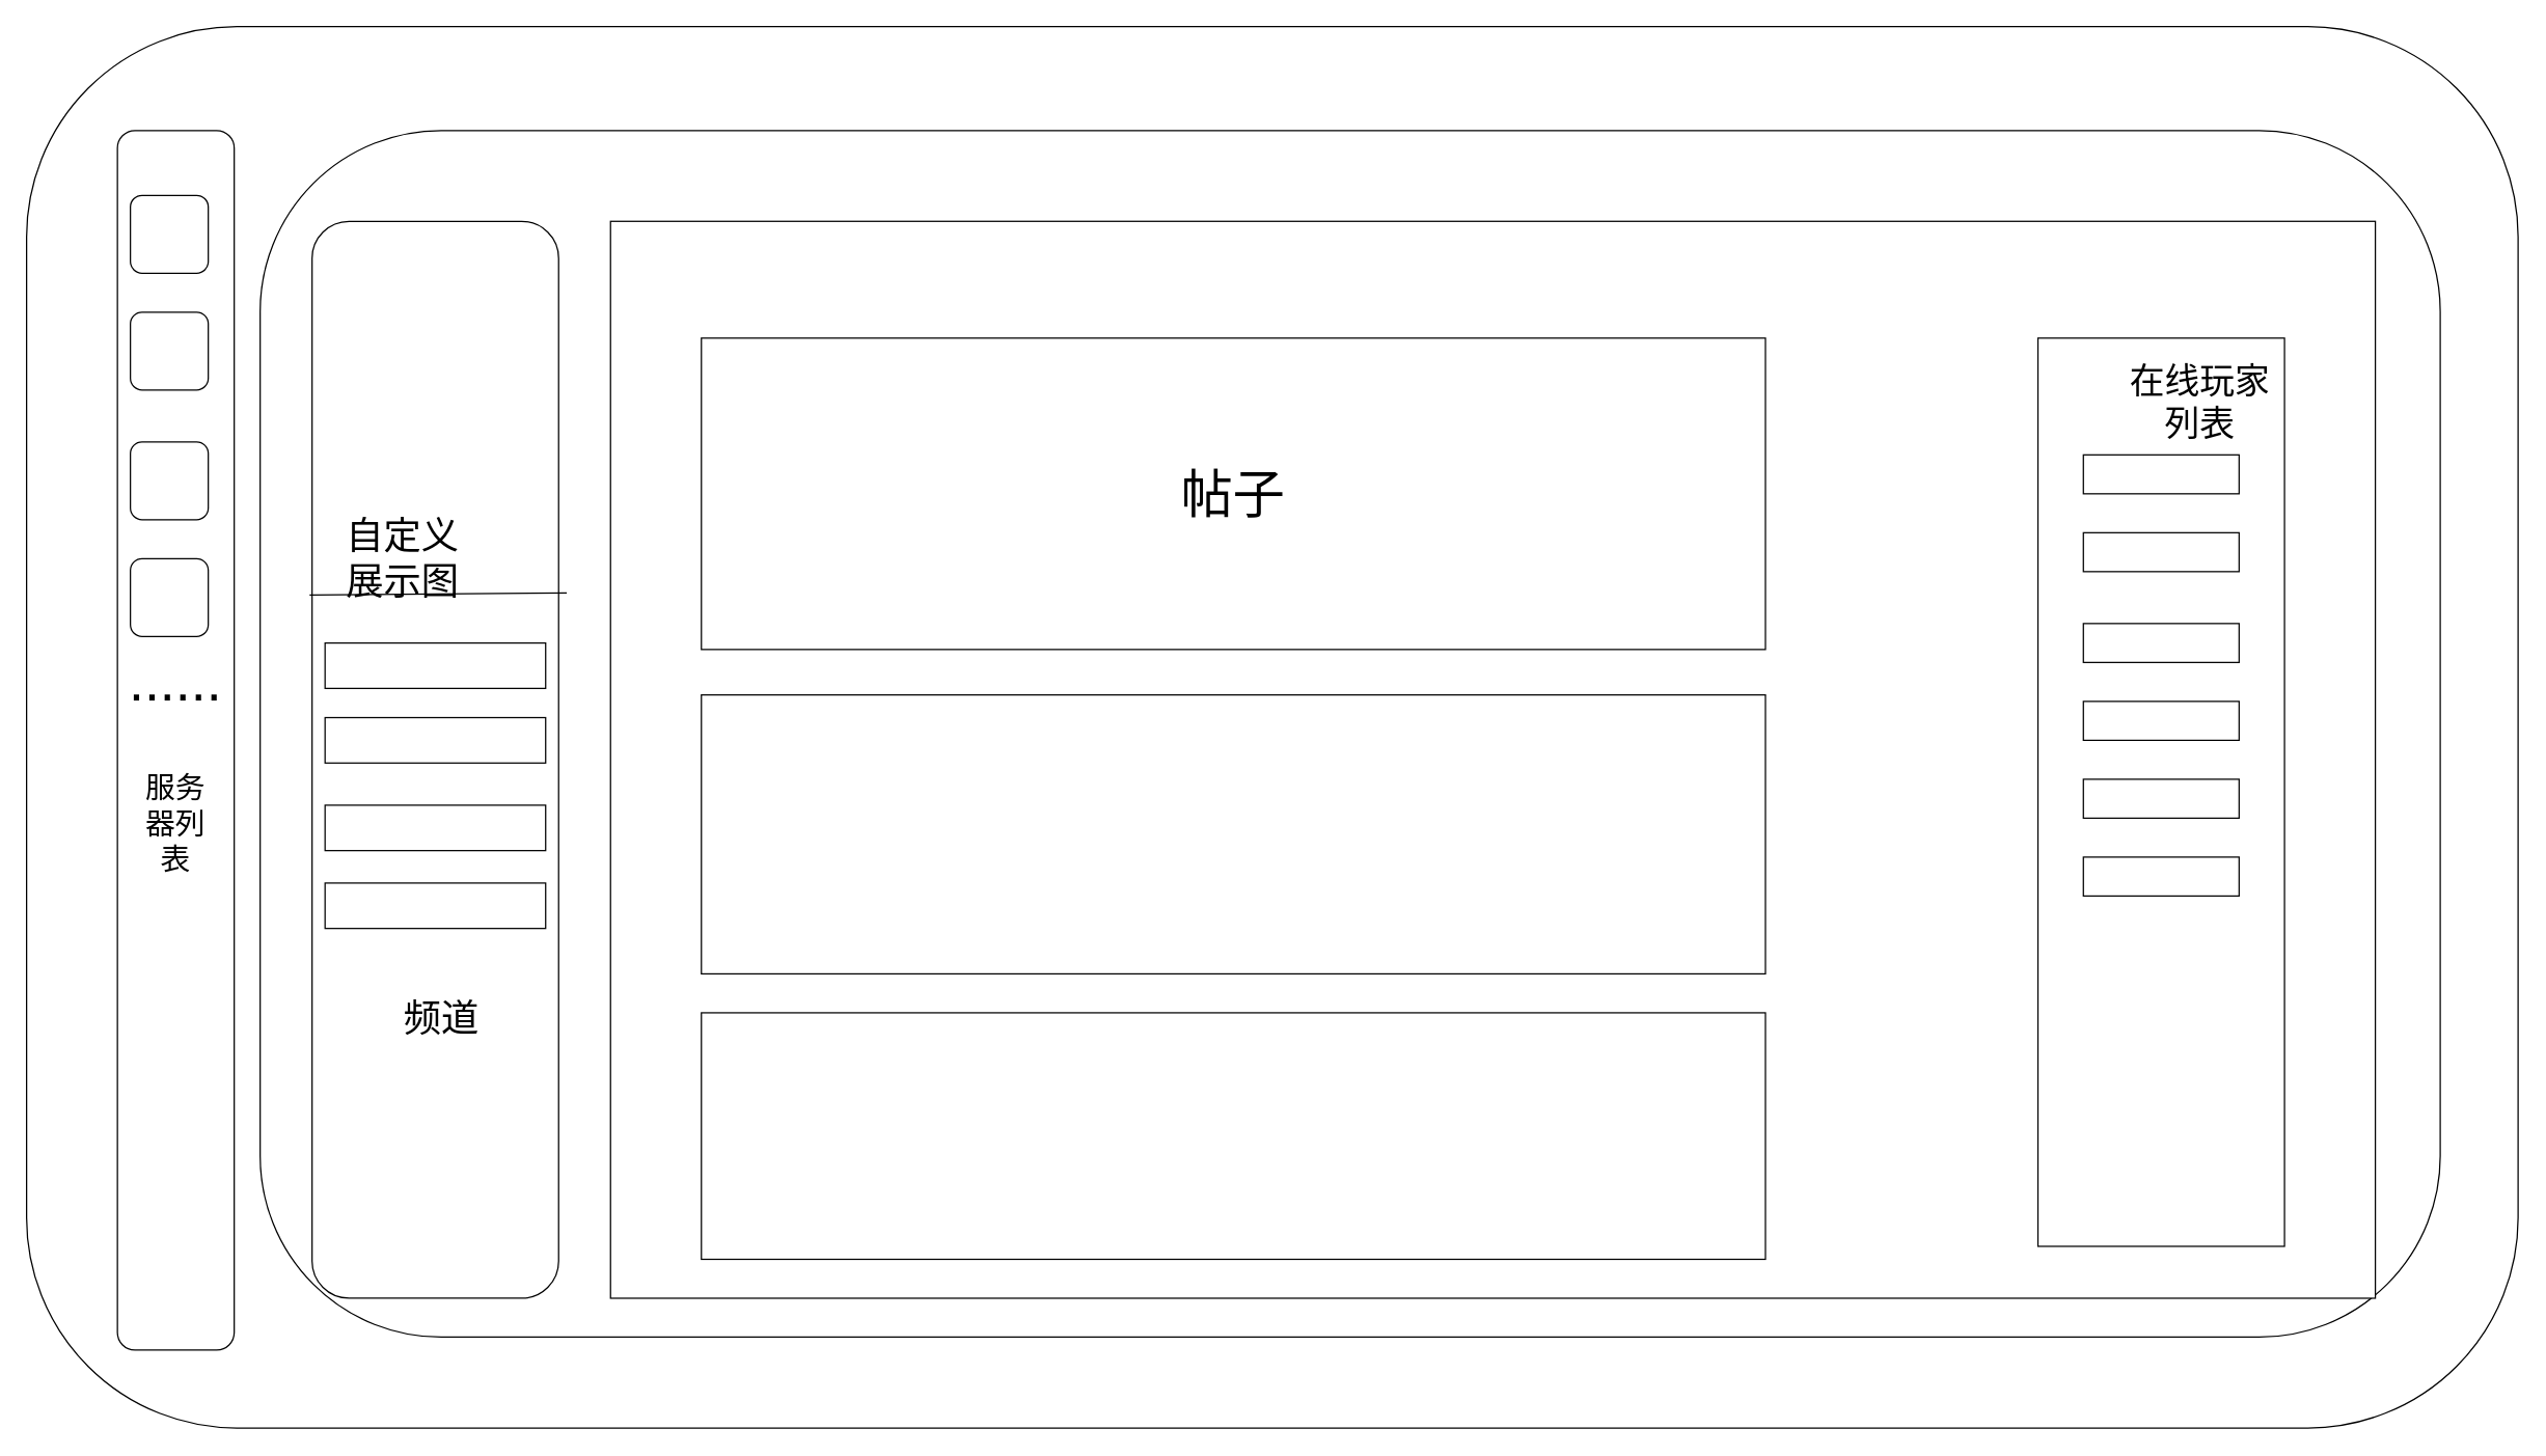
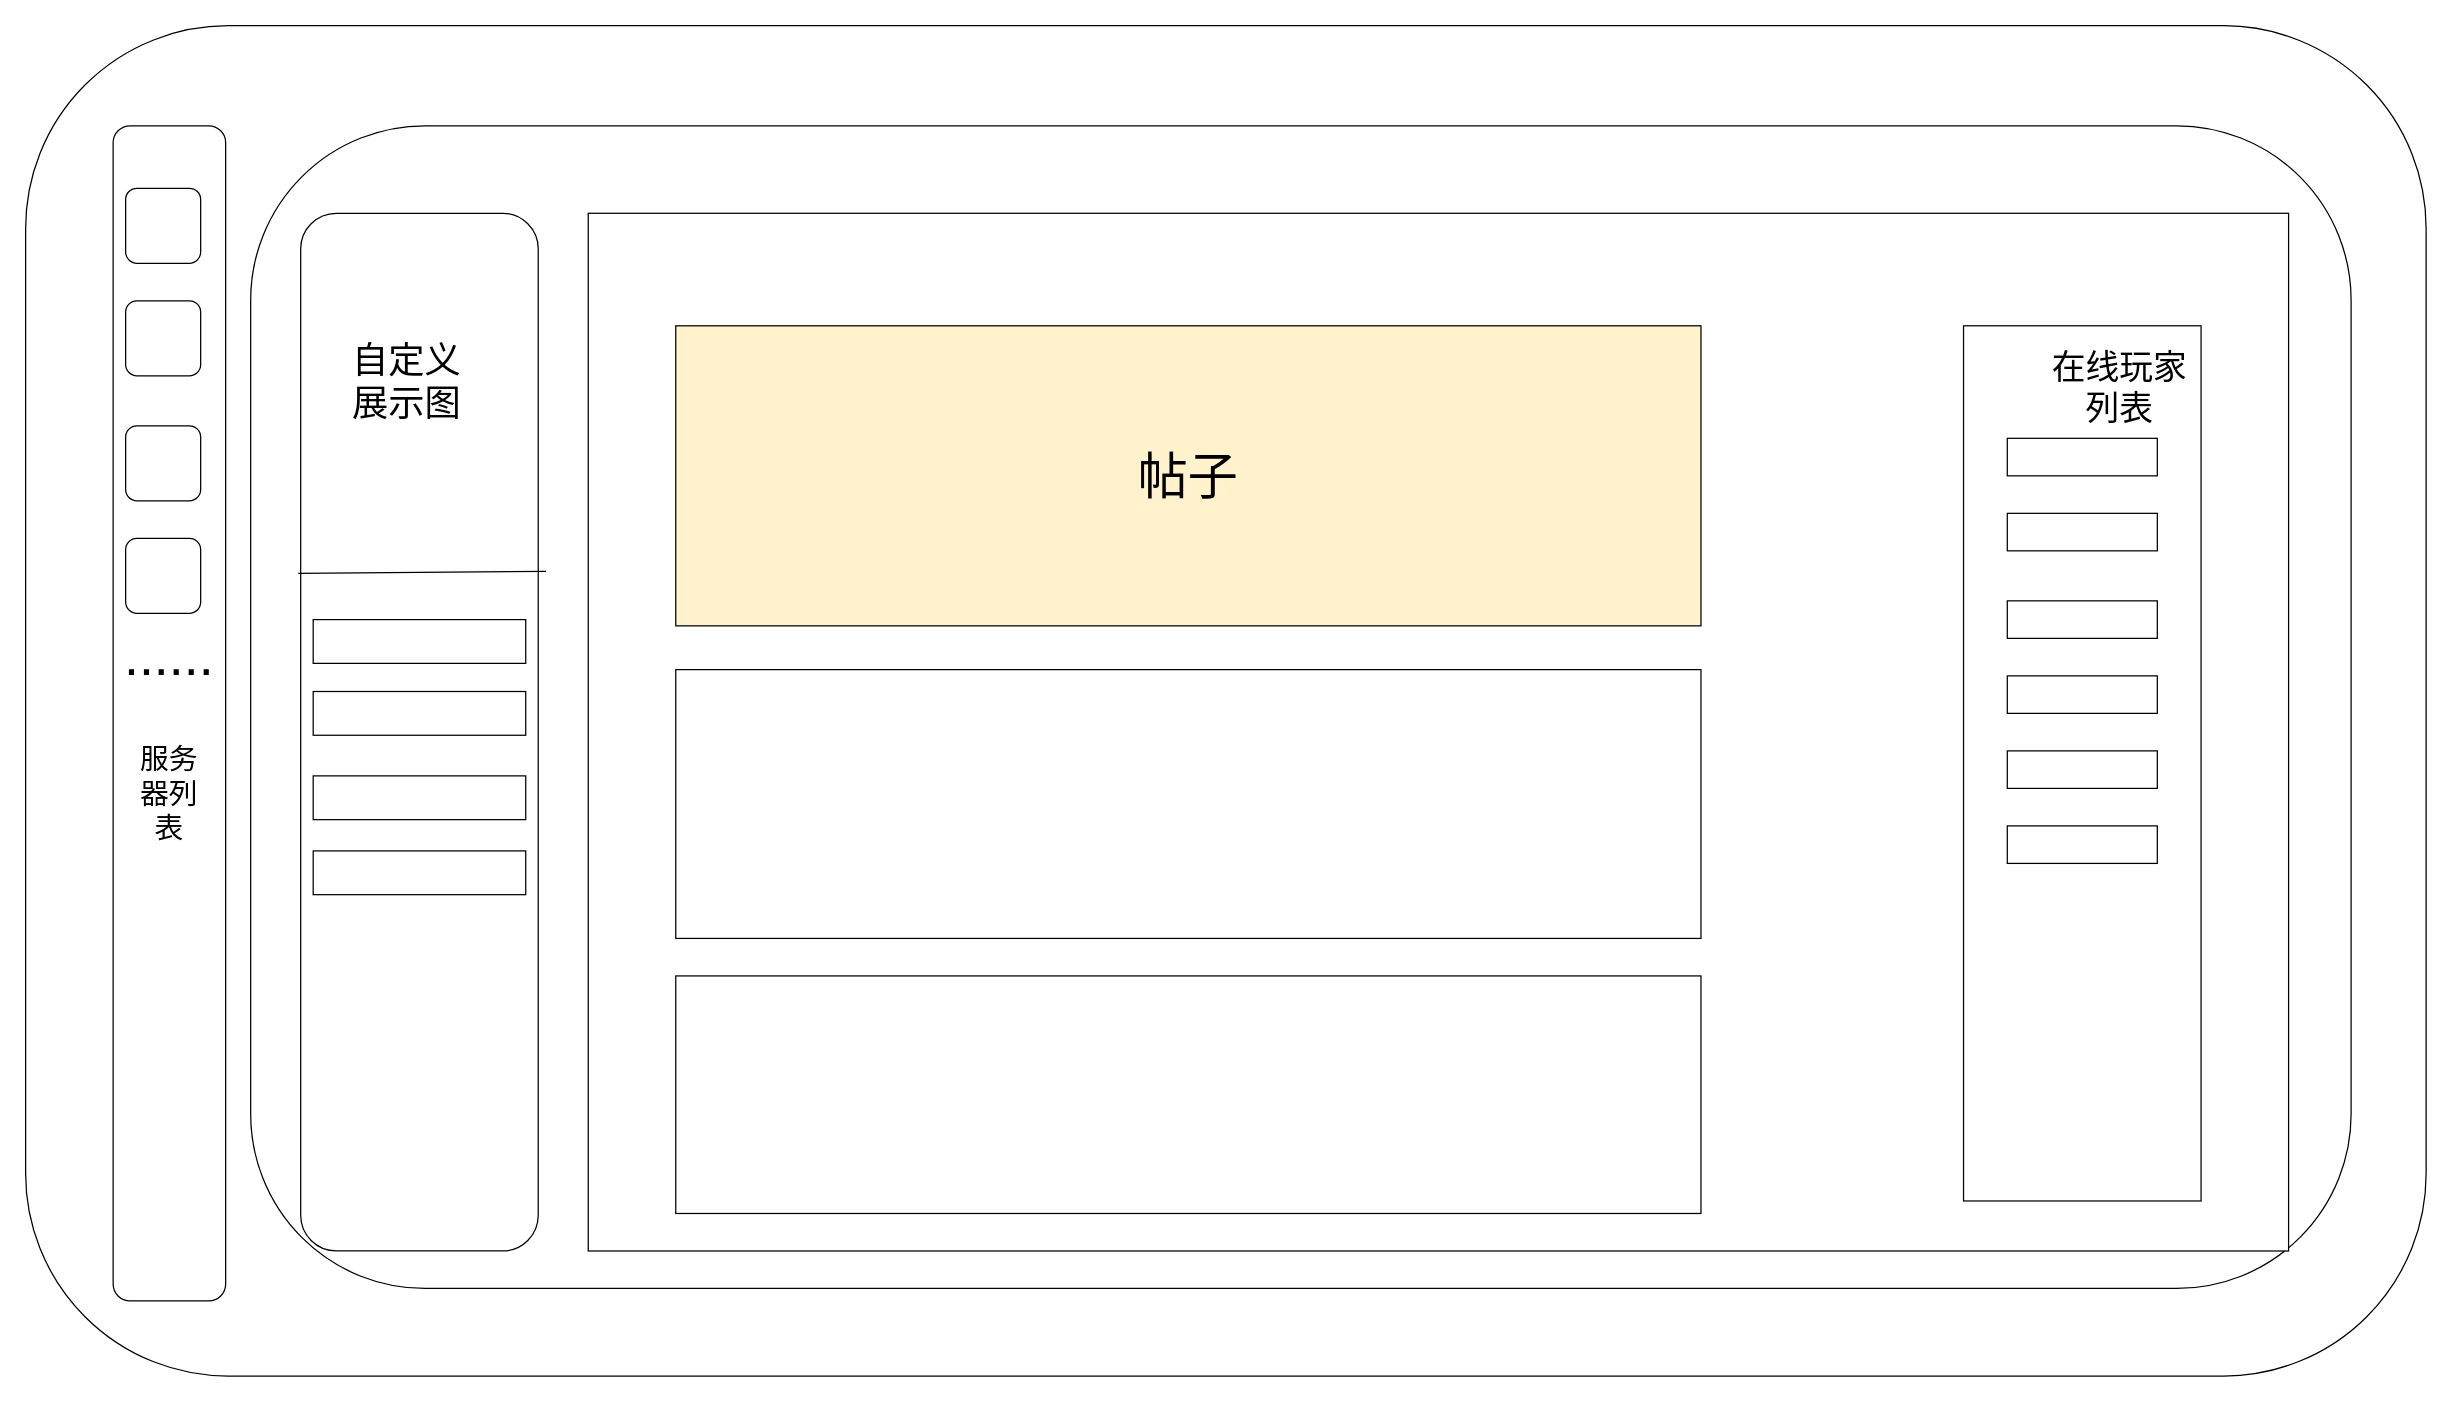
- <mxCell id="17" value="&lt;font style=&quot;font-size: 40px;&quot;&gt;帖子&lt;/font&gt;" style="rounded=0;whiteSpace=wrap;html=1;" vertex="1" parent="1"><mxGeometry x="540" y="260" width="820" height="240" as="geometry" /></mxCell>
+ <mxCell id="17" value="&lt;font style=&quot;font-size: 40px;&quot;&gt;帖子&lt;/font&gt;" style="rounded=0;whiteSpace=wrap;html=1;fillColor=#fff2cc;" vertex="1" parent="1"><mxGeometry x="540" y="260" width="820" height="240" as="geometry" /></mxCell>
- <mxCell id="29" value="&lt;font style=&quot;font-size: 29px;&quot;&gt;自定义展示图&lt;/font&gt;" style="text;html=1;align=center;verticalAlign=middle;whiteSpace=wrap;rounded=0;" vertex="1" parent="1"><mxGeometry x="255" y="415" width="110" height="30" as="geometry" /></mxCell>
+ <mxCell id="29" value="&lt;font style=&quot;font-size: 29px;&quot;&gt;自定义展示图&lt;/font&gt;" style="text;html=1;align=center;verticalAlign=middle;whiteSpace=wrap;rounded=0;" vertex="1" parent="1"><mxGeometry x="270" y="290" width="110" height="30" as="geometry" /></mxCell>
- <mxCell id="28" value="&lt;font style=&quot;font-size: 29px;&quot;&gt;频道&lt;/font&gt;" style="text;html=1;align=center;verticalAlign=middle;whiteSpace=wrap;rounded=0;" vertex="1" parent="1"><mxGeometry x="310" y="770" width="60" height="30" as="geometry" /></mxCell>
